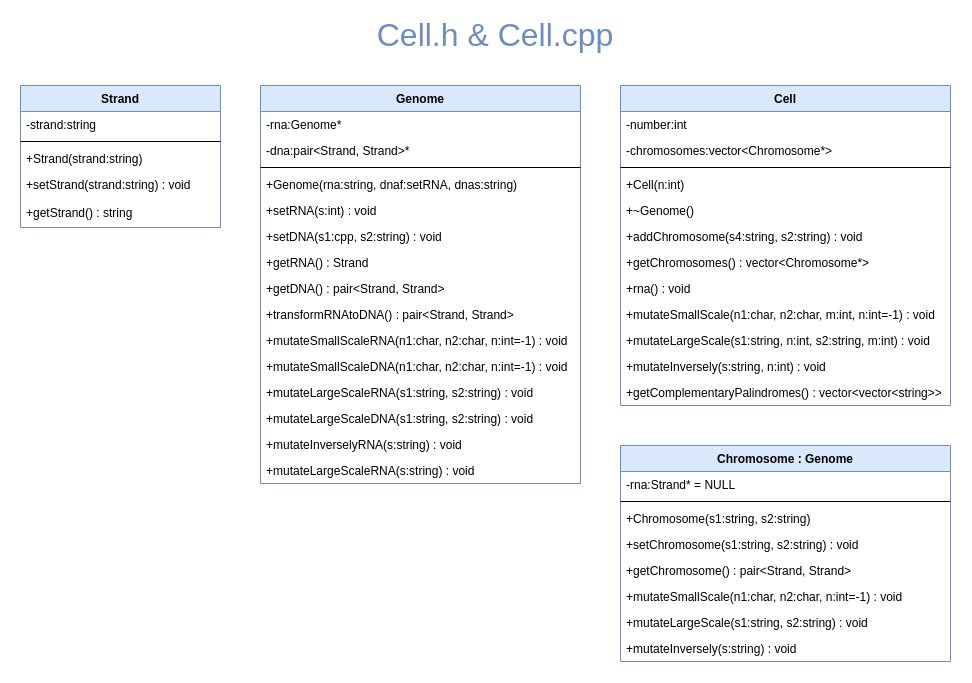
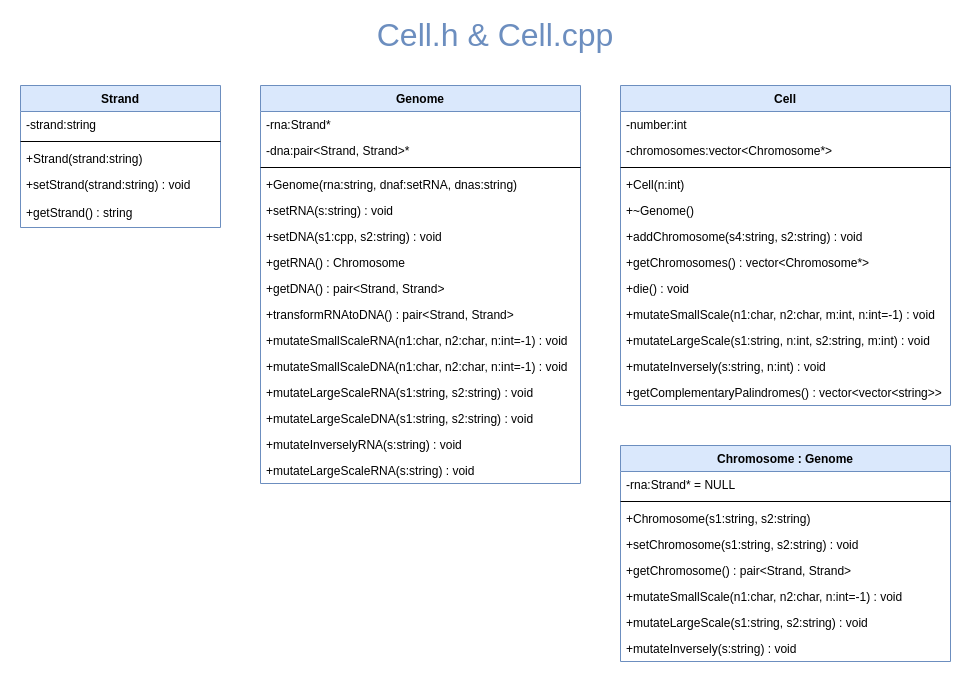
- <mxCell id="3" value="-rna:Genome*" style="text;align=left;verticalAlign=top;spacingLeft=4;spacingRight=4;overflow=hidden;rotatable=0;points=[[0,0.5],[1,0.5]];portConstraint=eastwest;" parent="2" vertex="1"><mxGeometry y="26" width="320" height="26" as="geometry" /></mxCell>
+ <mxCell id="3" value="-rna:Strand*" style="text;align=left;verticalAlign=top;spacingLeft=4;spacingRight=4;overflow=hidden;rotatable=0;points=[[0,0.5],[1,0.5]];portConstraint=eastwest;" parent="2" vertex="1"><mxGeometry y="26" width="320" height="26" as="geometry" /></mxCell>
- <mxCell id="7" value="+setRNA(s:int) : void" style="text;align=left;verticalAlign=top;spacingLeft=4;spacingRight=4;overflow=hidden;rotatable=0;points=[[0,0.5],[1,0.5]];portConstraint=eastwest;" parent="2" vertex="1"><mxGeometry y="112" width="320" height="26" as="geometry" /></mxCell>
+ <mxCell id="7" value="+setRNA(s:string) : void" style="text;align=left;verticalAlign=top;spacingLeft=4;spacingRight=4;overflow=hidden;rotatable=0;points=[[0,0.5],[1,0.5]];portConstraint=eastwest;" parent="2" vertex="1"><mxGeometry y="112" width="320" height="26" as="geometry" /></mxCell>
- <mxCell id="9" value="+getRNA() : Strand" style="text;align=left;verticalAlign=top;spacingLeft=4;spacingRight=4;overflow=hidden;rotatable=0;points=[[0,0.5],[1,0.5]];portConstraint=eastwest;" parent="2" vertex="1"><mxGeometry y="164" width="320" height="26" as="geometry" /></mxCell>
+ <mxCell id="9" value="+getRNA() : Chromosome" style="text;align=left;verticalAlign=top;spacingLeft=4;spacingRight=4;overflow=hidden;rotatable=0;points=[[0,0.5],[1,0.5]];portConstraint=eastwest;" parent="2" vertex="1"><mxGeometry y="164" width="320" height="26" as="geometry" /></mxCell>
- <mxCell id="41" value="+rna() : void" style="text;align=left;verticalAlign=top;spacingLeft=4;spacingRight=4;overflow=hidden;rotatable=0;points=[[0,0.5],[1,0.5]];portConstraint=eastwest;" parent="33" vertex="1"><mxGeometry y="190" width="330" height="26" as="geometry" /></mxCell>
+ <mxCell id="41" value="+die() : void" style="text;align=left;verticalAlign=top;spacingLeft=4;spacingRight=4;overflow=hidden;rotatable=0;points=[[0,0.5],[1,0.5]];portConstraint=eastwest;" parent="33" vertex="1"><mxGeometry y="190" width="330" height="26" as="geometry" /></mxCell>
